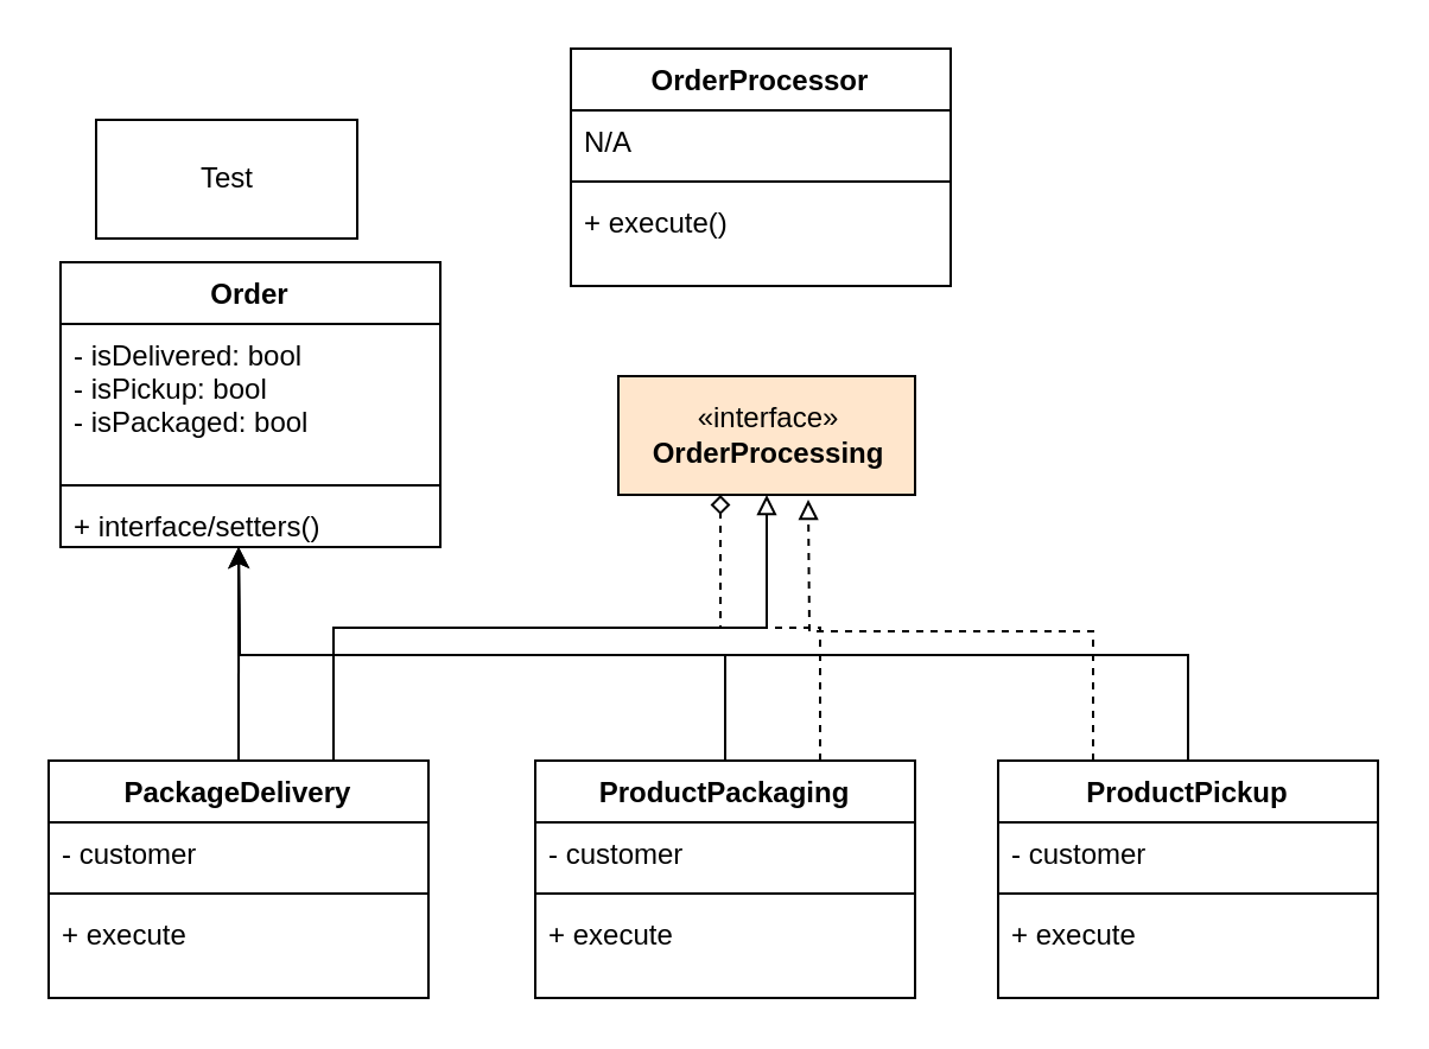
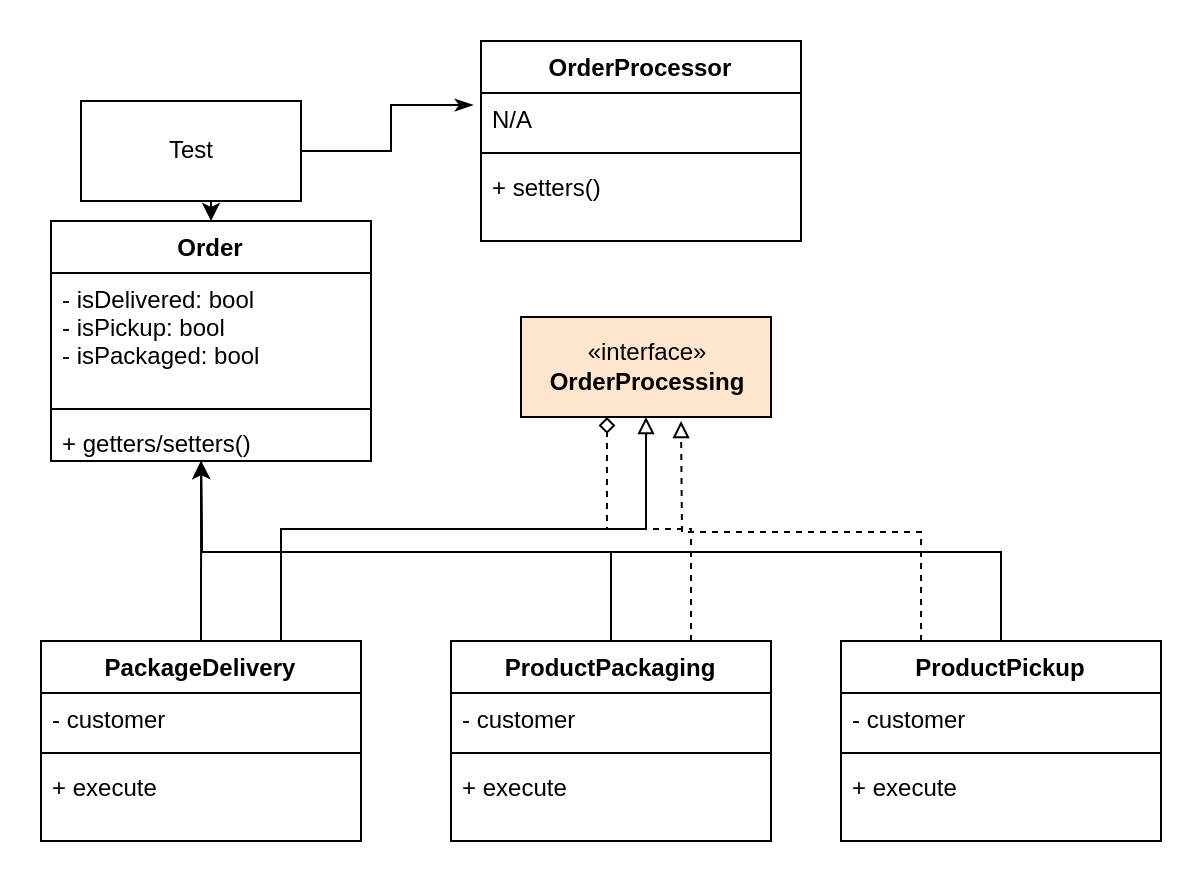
+ <mxCell id="3" style="edgeStyle=orthogonalEdgeStyle;rounded=0;orthogonalLoop=1;jettySize=auto;html=1;exitX=1;exitY=0.5;exitDx=0;exitDy=0;entryX=-0.025;entryY=0.231;entryDx=0;entryDy=0;entryPerimeter=0;endArrow=classicThin;endFill=1;" edge="1" parent="1" source="4" target="6"><mxGeometry relative="1" as="geometry" /></mxCell>
- <mxCell id="8" value="+ execute()&#10;" style="text;strokeColor=none;fillColor=none;align=left;verticalAlign=top;spacingLeft=4;spacingRight=4;overflow=hidden;rotatable=0;points=[[0,0.5],[1,0.5]];portConstraint=eastwest;" vertex="1" parent="5"><mxGeometry y="60" width="160" height="40" as="geometry" /></mxCell>
+ <mxCell id="8" value="+ setters()&#10;" style="text;strokeColor=none;fillColor=none;align=left;verticalAlign=top;spacingLeft=4;spacingRight=4;overflow=hidden;rotatable=0;points=[[0,0.5],[1,0.5]];portConstraint=eastwest;" vertex="1" parent="5"><mxGeometry y="60" width="160" height="40" as="geometry" /></mxCell>
+ <mxCell id="2" style="edgeStyle=orthogonalEdgeStyle;rounded=0;orthogonalLoop=1;jettySize=auto;html=1;exitX=0.5;exitY=1;exitDx=0;exitDy=0;entryX=0.5;entryY=0;entryDx=0;entryDy=0;" edge="1" parent="1" source="4" target="9"><mxGeometry relative="1" as="geometry" /></mxCell>
- <mxCell id="12" value="+ interface/setters()" style="text;strokeColor=none;fillColor=none;align=left;verticalAlign=top;spacingLeft=4;spacingRight=4;overflow=hidden;rotatable=0;points=[[0,0.5],[1,0.5]];portConstraint=eastwest;" vertex="1" parent="9"><mxGeometry y="98" width="160" height="22" as="geometry" /></mxCell>
+ <mxCell id="12" value="+ getters/setters()" style="text;strokeColor=none;fillColor=none;align=left;verticalAlign=top;spacingLeft=4;spacingRight=4;overflow=hidden;rotatable=0;points=[[0,0.5],[1,0.5]];portConstraint=eastwest;" vertex="1" parent="9"><mxGeometry y="98" width="160" height="22" as="geometry" /></mxCell>
